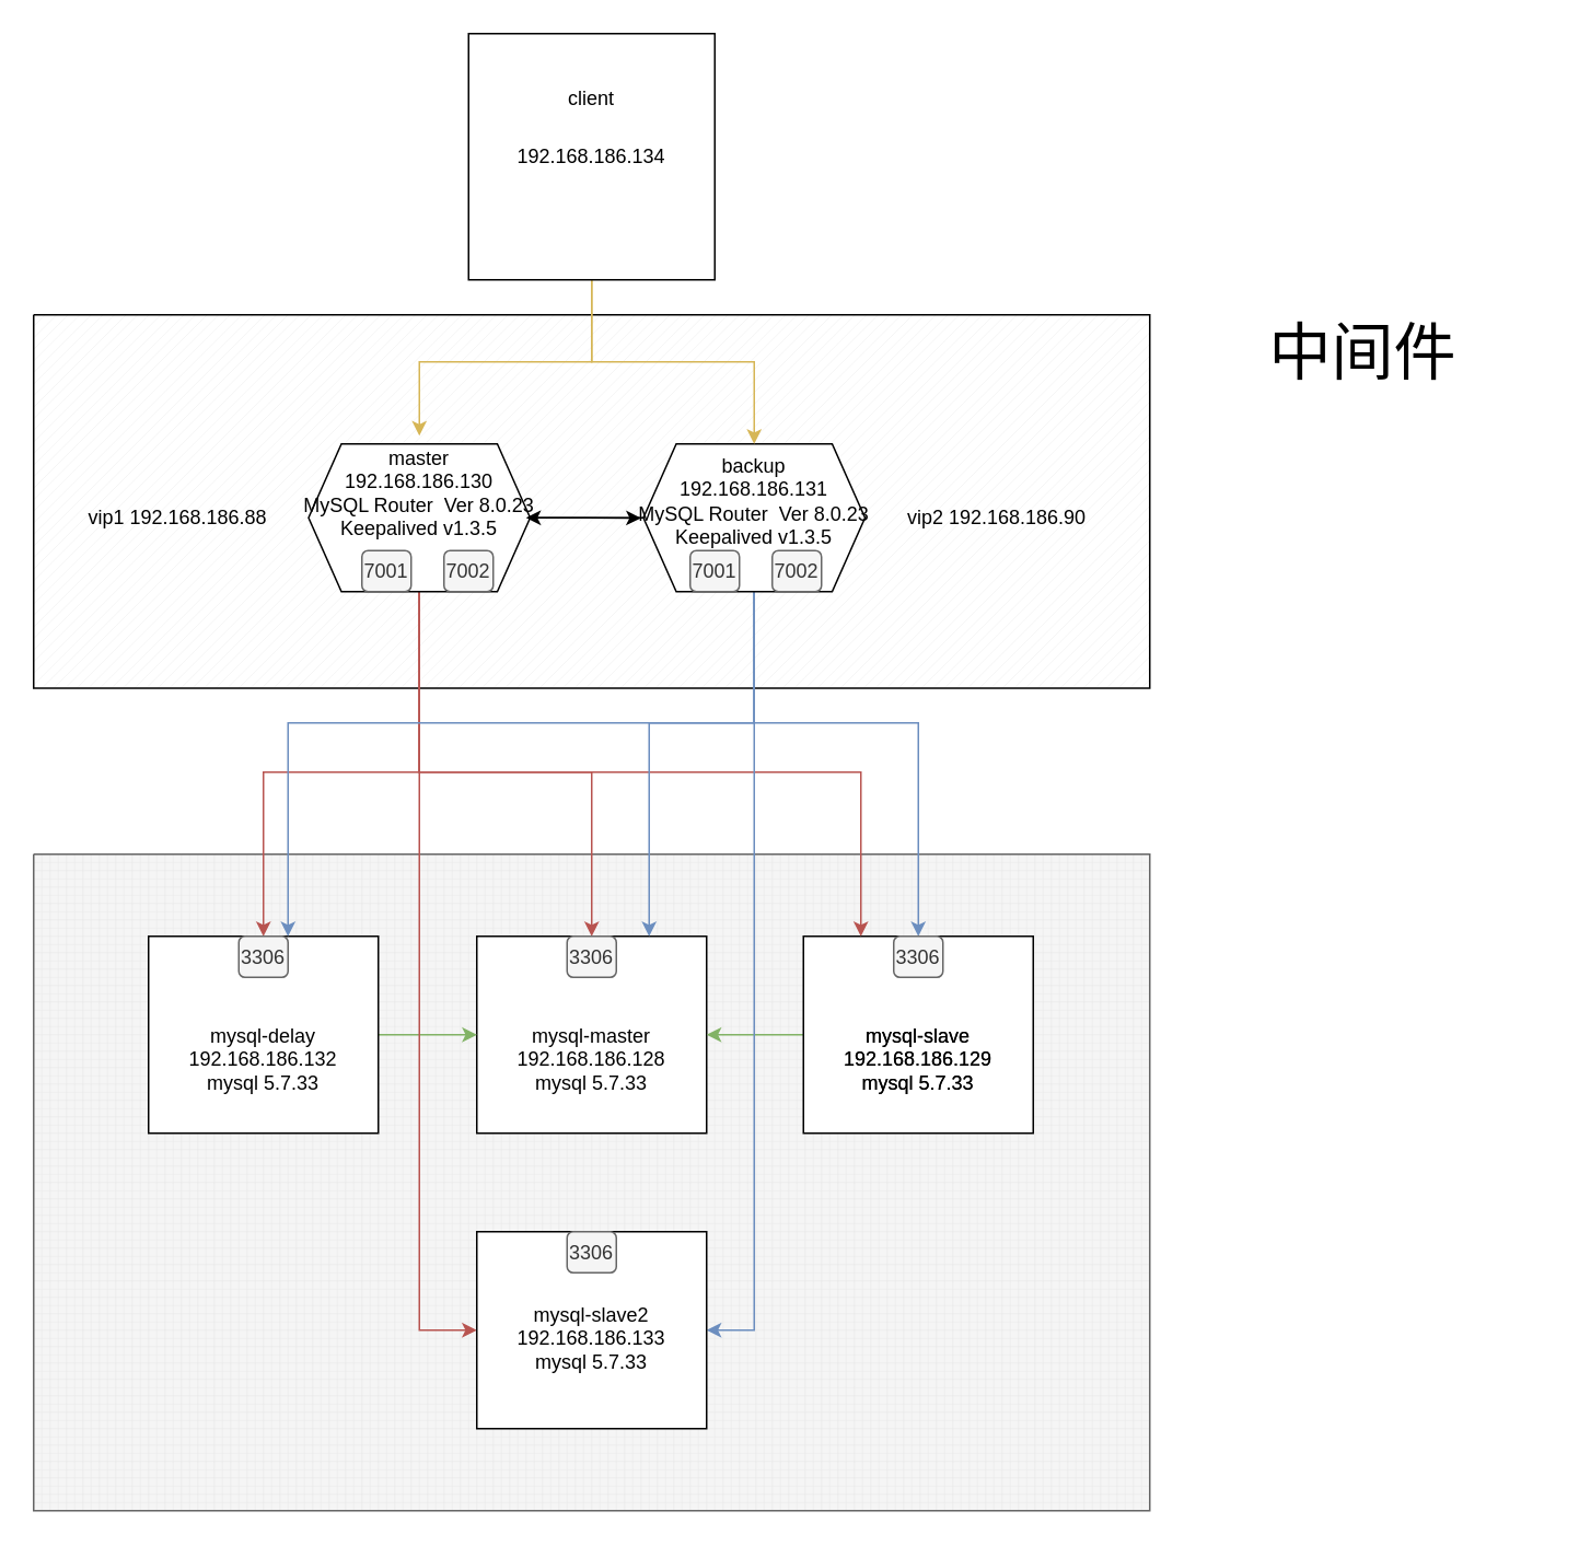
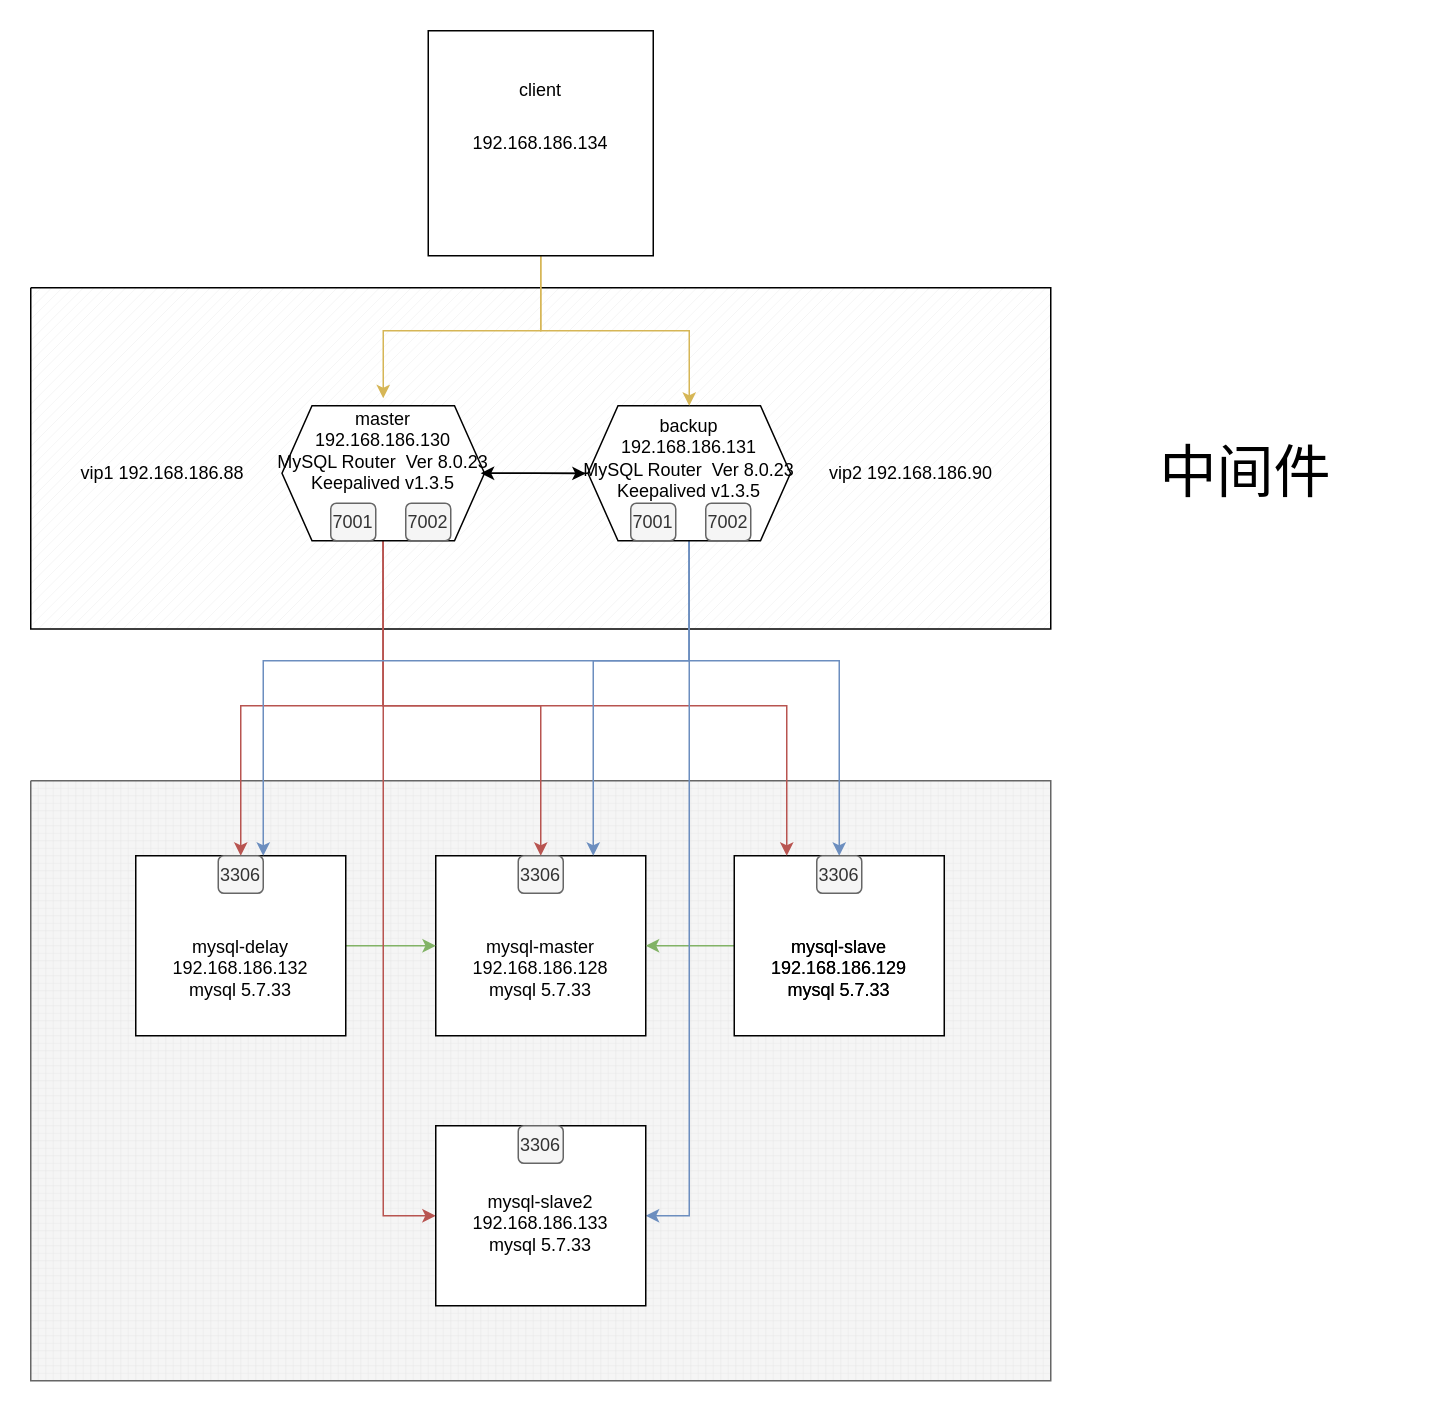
- <mxCell id="42" value="中间件" style="text;html=1;strokeColor=none;fillColor=none;align=center;verticalAlign=middle;whiteSpace=wrap;rounded=0;fontSize=38;" parent="1" vertex="1"><mxGeometry x="720" y="197.5" width="220" height="35" as="geometry" /></mxCell>
+ <mxCell id="42" value="中间件" style="text;html=1;strokeColor=none;fillColor=none;align=center;verticalAlign=middle;whiteSpace=wrap;rounded=0;fontSize=38;" parent="1" vertex="1"><mxGeometry x="720" y="297.5" width="220" height="35" as="geometry" /></mxCell>
